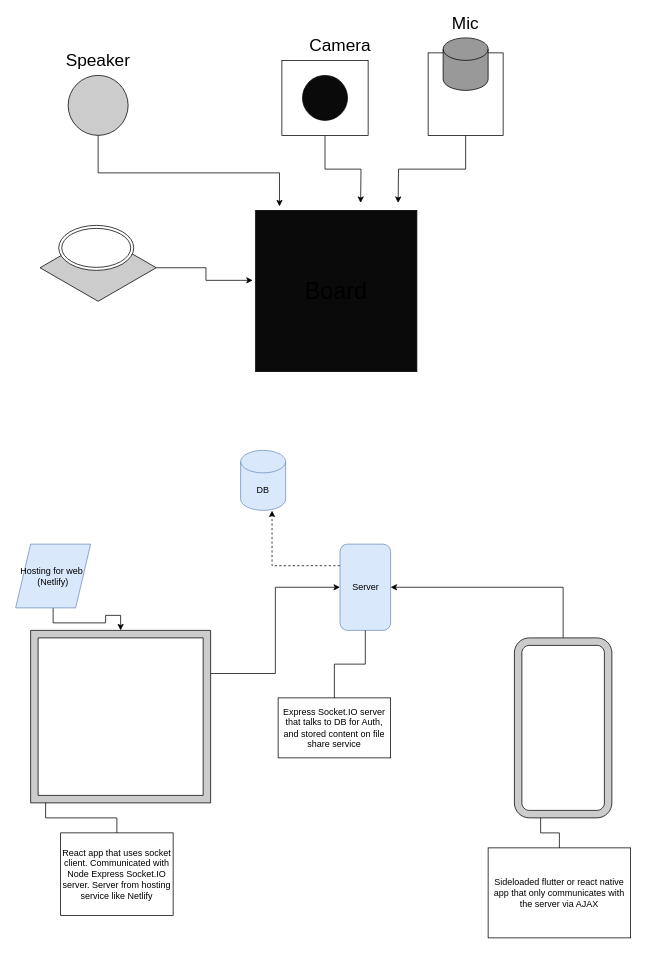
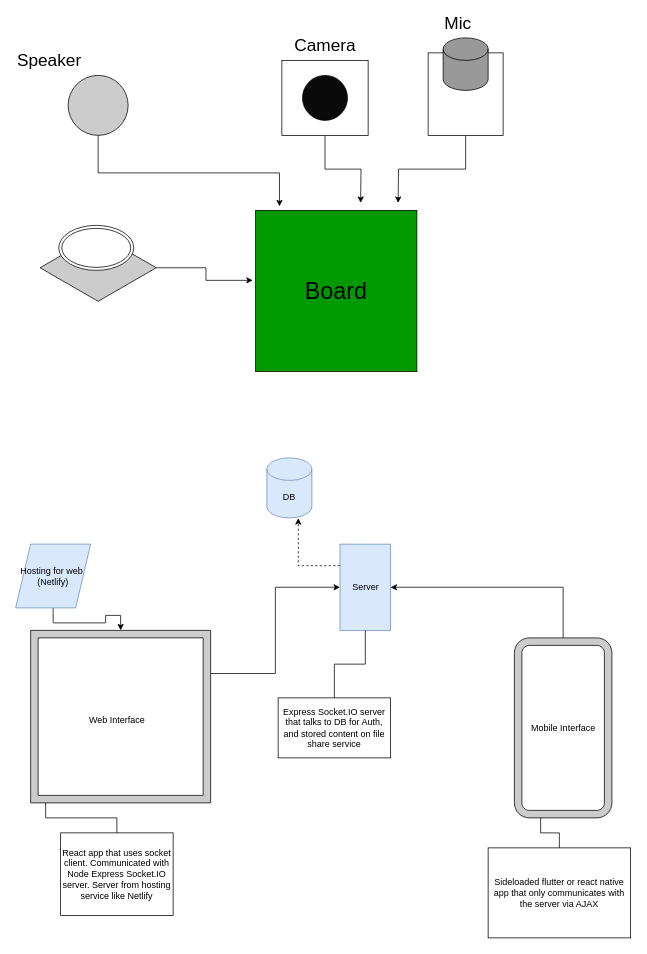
- <mxCell id="10" value="&lt;font style=&quot;font-size: 23px&quot;&gt;Mic&lt;/font&gt;" style="text;html=1;strokeColor=none;fillColor=none;align=center;verticalAlign=middle;whiteSpace=wrap;rounded=0;" vertex="1" parent="1"><mxGeometry x="600" y="20" width="40" height="20" as="geometry" /></mxCell>
+ <mxCell id="10" value="&lt;font style=&quot;font-size: 23px&quot;&gt;Mic&lt;/font&gt;" style="text;html=1;strokeColor=none;fillColor=none;align=center;verticalAlign=middle;whiteSpace=wrap;rounded=0;" vertex="1" parent="1"><mxGeometry x="590" y="20" width="40" height="20" as="geometry" /></mxCell>
- <mxCell id="9" value="&lt;font style=&quot;font-size: 23px&quot;&gt;Camera&lt;/font&gt;" style="text;html=1;strokeColor=none;fillColor=none;align=center;verticalAlign=middle;whiteSpace=wrap;rounded=0;" vertex="1" parent="1"><mxGeometry x="432.5" y="50" width="40" height="20" as="geometry" /></mxCell>
+ <mxCell id="9" value="&lt;font style=&quot;font-size: 23px&quot;&gt;Camera&lt;/font&gt;" style="text;html=1;strokeColor=none;fillColor=none;align=center;verticalAlign=middle;whiteSpace=wrap;rounded=0;" vertex="1" parent="1"><mxGeometry x="412.5" y="50" width="40" height="20" as="geometry" /></mxCell>
- <mxCell id="13" value="&lt;font style=&quot;font-size: 23px&quot;&gt;Speaker&lt;/font&gt;" style="text;html=1;strokeColor=none;fillColor=none;align=center;verticalAlign=middle;whiteSpace=wrap;rounded=0;" vertex="1" parent="1"><mxGeometry x="110" y="70" width="40" height="20" as="geometry" /></mxCell>
+ <mxCell id="13" value="&lt;font style=&quot;font-size: 23px&quot;&gt;Speaker&lt;/font&gt;" style="text;html=1;strokeColor=none;fillColor=none;align=center;verticalAlign=middle;whiteSpace=wrap;rounded=0;" vertex="1" parent="1"><mxGeometry x="45" y="70" width="40" height="20" as="geometry" /></mxCell>
- <mxCell id="8" value="&lt;font style=&quot;font-size: 31px&quot;&gt;Board&lt;/font&gt;" style="whiteSpace=wrap;html=1;aspect=fixed;fillColor=#0a0a0a;" vertex="1" parent="1"><mxGeometry x="340" y="280" width="215" height="215" as="geometry" /></mxCell>
+ <mxCell id="8" value="&lt;font style=&quot;font-size: 31px&quot;&gt;Board&lt;/font&gt;" style="whiteSpace=wrap;html=1;aspect=fixed;fillColor=#009900;" vertex="1" parent="1"><mxGeometry x="340" y="280" width="215" height="215" as="geometry" /></mxCell>
- <mxCell id="22" value="DB" style="shape=cylinder3;whiteSpace=wrap;html=1;boundedLbl=1;backgroundOutline=1;size=15;fillColor=#dae8fc;strokeColor=#6c8ebf;" vertex="1" parent="1"><mxGeometry x="320" y="600" width="60" height="80" as="geometry" /></mxCell>
+ <mxCell id="22" value="DB" style="shape=cylinder3;whiteSpace=wrap;html=1;boundedLbl=1;backgroundOutline=1;size=15;fillColor=#dae8fc;strokeColor=#6c8ebf;" vertex="1" parent="1"><mxGeometry x="355" y="610" width="60" height="80" as="geometry" /></mxCell>
- <mxCell id="21" value="Server" style="whiteSpace=wrap;html=1;fillColor=#dae8fc;strokeColor=#6c8ebf;rounded=1;" vertex="1" parent="1"><mxGeometry x="452.5" y="725" width="67.5" height="115" as="geometry" /></mxCell>
+ <mxCell id="21" value="Server" style="rounded=0;whiteSpace=wrap;html=1;fillColor=#dae8fc;strokeColor=#6c8ebf;" vertex="1" parent="1"><mxGeometry x="452.5" y="725" width="67.5" height="115" as="geometry" /></mxCell>
+ <mxCell id="19" value="Web Interface" style="text;html=1;align=center;verticalAlign=middle;resizable=0;points=[];autosize=1;" vertex="1" parent="1"><mxGeometry x="110" y="950" width="90" height="20" as="geometry" /></mxCell>
+ <mxCell id="18" value="Mobile Interface" style="text;html=1;align=center;verticalAlign=middle;resizable=0;points=[];autosize=1;" vertex="1" parent="1"><mxGeometry x="700" y="960" width="100" height="20" as="geometry" /></mxCell>
